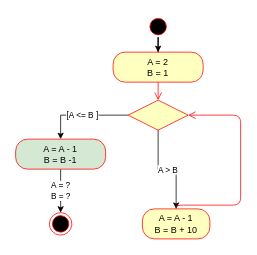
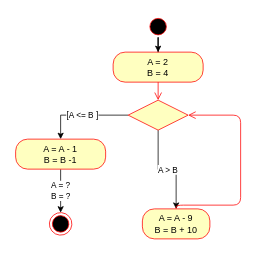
- <mxCell id="4" value="&lt;div&gt;A = 2&lt;/div&gt;&lt;div&gt;B = 1&lt;br&gt;&lt;/div&gt;" style="rounded=1;whiteSpace=wrap;html=1;arcSize=40;fontColor=#000000;fillColor=#ffffc0;strokeColor=#ff0000;" parent="1" vertex="1"><mxGeometry x="150" y="69" width="120" height="40" as="geometry" /></mxCell>
+ <mxCell id="4" value="&lt;div&gt;A = 2&lt;/div&gt;&lt;div&gt;B = 4&lt;br&gt;&lt;/div&gt;" style="rounded=1;whiteSpace=wrap;html=1;arcSize=40;fontColor=#000000;fillColor=#ffffc0;strokeColor=#ff0000;" parent="1" vertex="1"><mxGeometry x="150" y="69" width="120" height="40" as="geometry" /></mxCell>
- <mxCell id="10" value="&lt;div&gt;A = A - 1&lt;/div&gt;&lt;div&gt;B = B -1&lt;br&gt;&lt;/div&gt;" style="rounded=1;whiteSpace=wrap;html=1;arcSize=40;fontColor=#000000;fillColor=#d5e8d4;strokeColor=#ff0000;" parent="1" vertex="1"><mxGeometry x="20" y="185" width="120" height="40" as="geometry" /></mxCell>
+ <mxCell id="10" value="&lt;div&gt;A = A - 1&lt;/div&gt;&lt;div&gt;B = B -1&lt;br&gt;&lt;/div&gt;" style="rounded=1;whiteSpace=wrap;html=1;arcSize=40;fontColor=#000000;fillColor=#ffffc0;strokeColor=#ff0000;" parent="1" vertex="1"><mxGeometry x="20" y="185" width="120" height="40" as="geometry" /></mxCell>
- <mxCell id="12" value="&lt;div&gt;A = A - 1&lt;br&gt;&lt;/div&gt;&lt;div&gt;B = B + 10&lt;br&gt;&lt;/div&gt;" style="rounded=1;whiteSpace=wrap;html=1;arcSize=40;fontColor=#000000;fillColor=#ffffc0;strokeColor=#ff0000;direction=south;" vertex="1" parent="1"><mxGeometry x="189" y="278" width="90" height="40" as="geometry" /></mxCell>
+ <mxCell id="12" value="&lt;div&gt;A = A - 9&lt;br&gt;&lt;/div&gt;&lt;div&gt;B = B + 10&lt;br&gt;&lt;/div&gt;" style="rounded=1;whiteSpace=wrap;html=1;arcSize=40;fontColor=#000000;fillColor=#ffffc0;strokeColor=#ff0000;direction=south;" vertex="1" parent="1"><mxGeometry x="189" y="278" width="90" height="40" as="geometry" /></mxCell>
